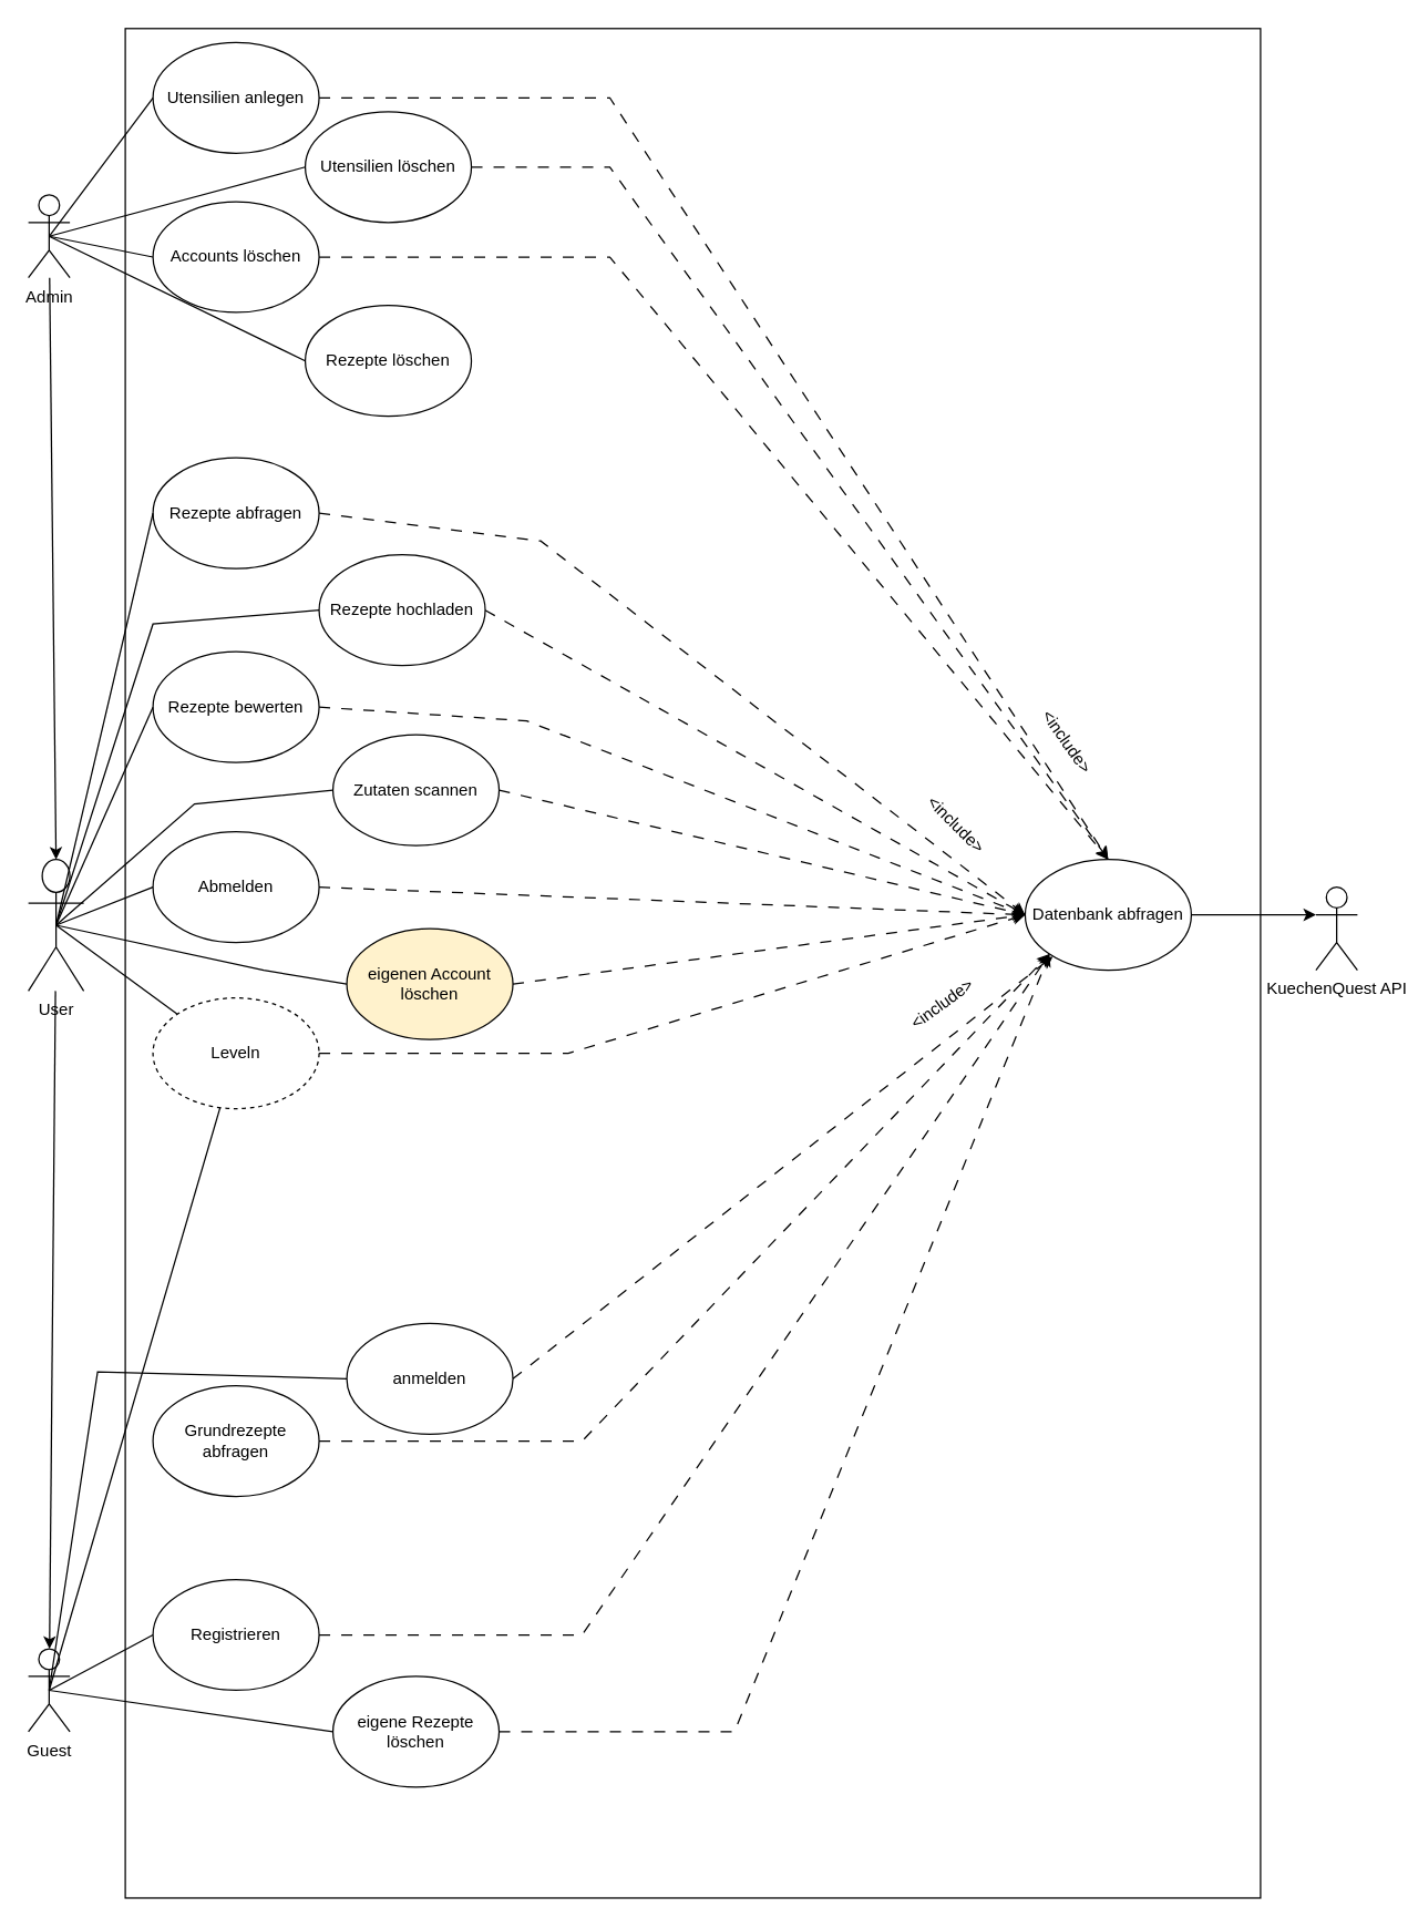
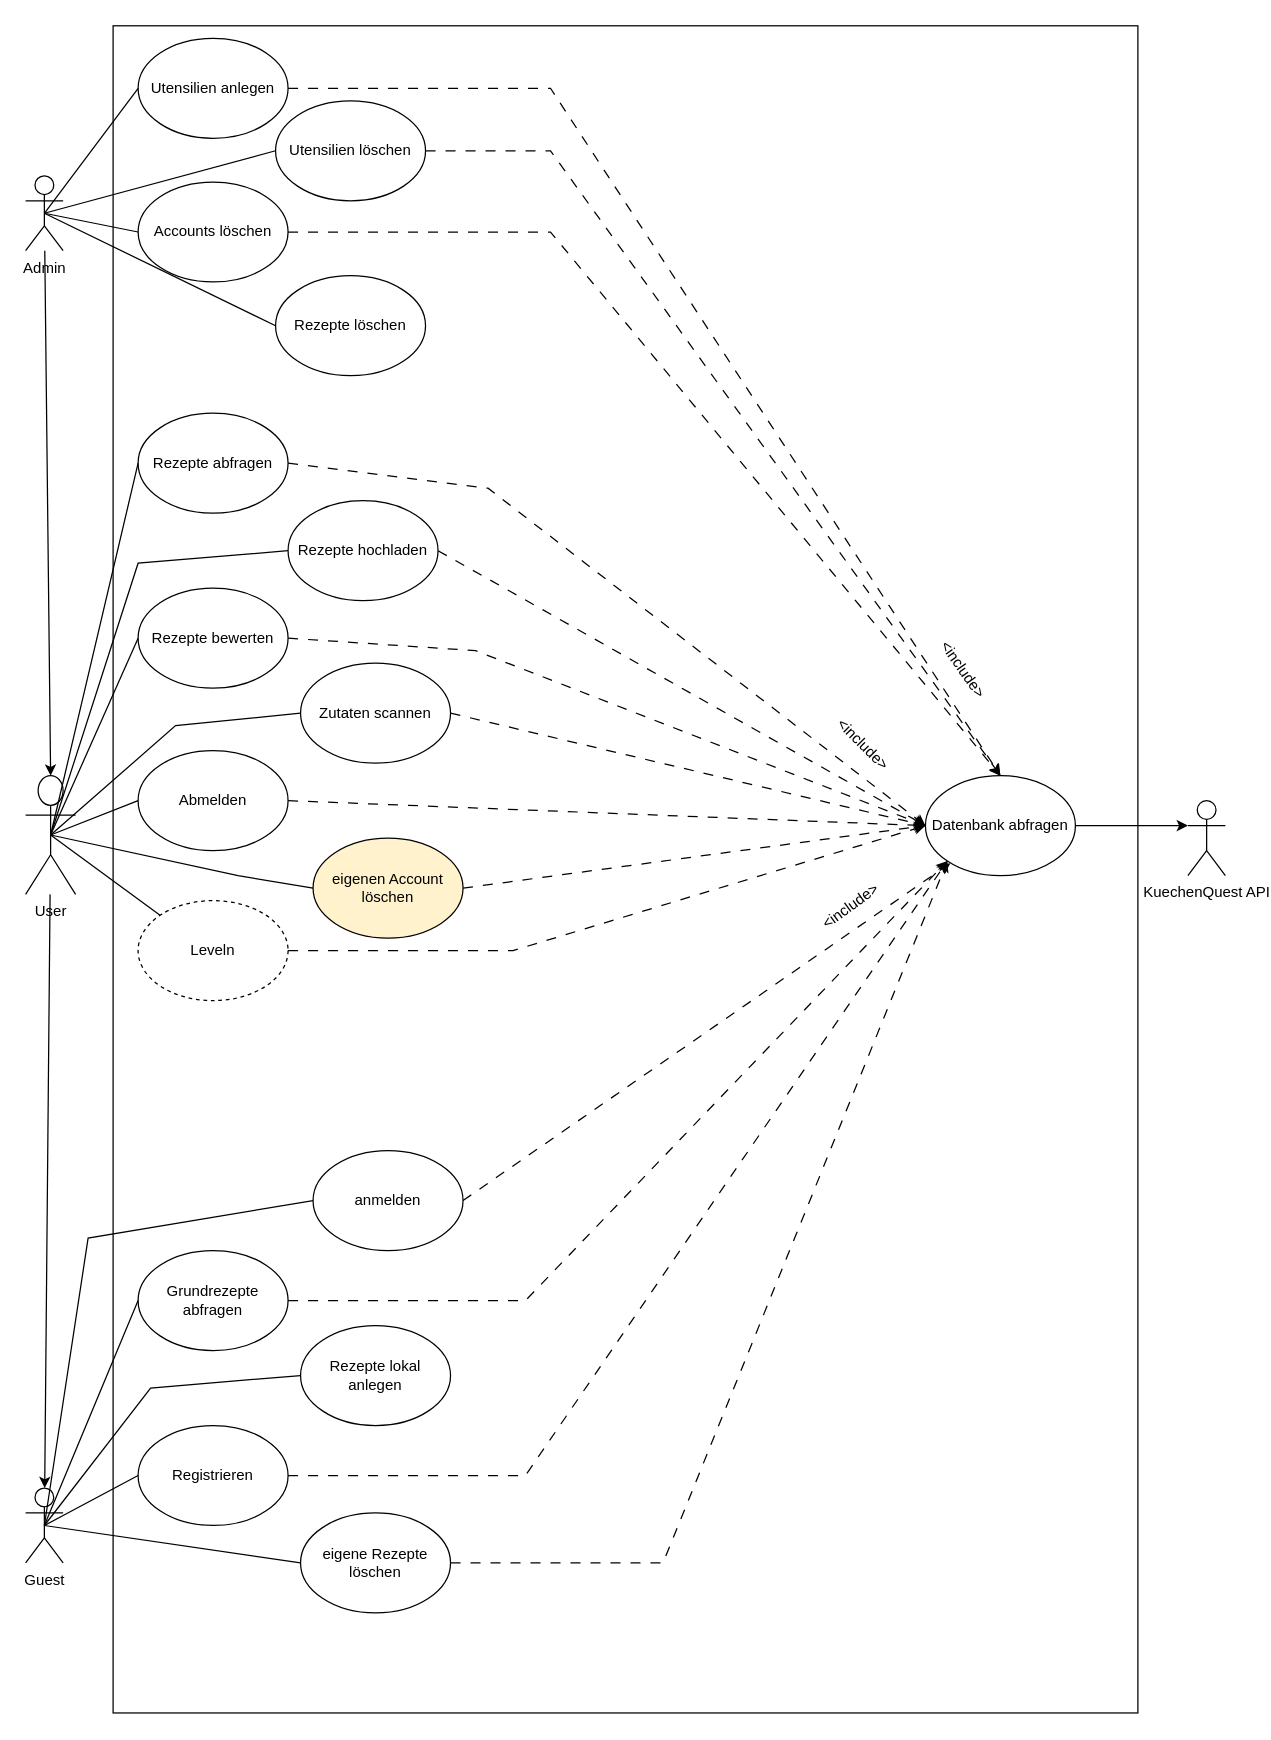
- <mxCell id="14" value="anmelden" style="ellipse;whiteSpace=wrap;html=1;" parent="1" vertex="1"><mxGeometry x="250" y="955" width="120" height="80" as="geometry" /></mxCell>
+ <mxCell id="14" value="anmelden" style="ellipse;whiteSpace=wrap;html=1;" parent="1" vertex="1"><mxGeometry x="250" y="920" width="120" height="80" as="geometry" /></mxCell>
- <mxCell id="36" value="" style="endArrow=none;html=1;rounded=0;exitX=0.5;exitY=0.5;exitDx=0;exitDy=0;exitPerimeter=0;endFill=0;" edge="1" parent="1" source="4" target="12"><mxGeometry width="50" height="50" relative="1" as="geometry"><mxPoint x="-30" y="1370" as="sourcePoint" /><mxPoint x="20" y="1320" as="targetPoint" /></mxGeometry></mxCell>
+ <mxCell id="36" value="" style="endArrow=none;html=1;rounded=0;entryX=0;entryY=0.5;entryDx=0;entryDy=0;exitX=0.5;exitY=0.5;exitDx=0;exitDy=0;exitPerimeter=0;endFill=0;" edge="1" parent="1" source="4" target="8"><mxGeometry width="50" height="50" relative="1" as="geometry"><mxPoint x="-30" y="1370" as="sourcePoint" /><mxPoint x="20" y="1320" as="targetPoint" /></mxGeometry></mxCell>
+ <mxCell id="9" value="Rezepte lokal anlegen" style="ellipse;whiteSpace=wrap;html=1;" parent="1" vertex="1"><mxGeometry x="240" y="1060" width="120" height="80" as="geometry" /></mxCell>
+ <mxCell id="37" value="" style="endArrow=none;html=1;rounded=0;entryX=0;entryY=0.5;entryDx=0;entryDy=0;exitX=0.5;exitY=0.5;exitDx=0;exitDy=0;exitPerimeter=0;endFill=0;" edge="1" parent="1" source="4" target="9"><mxGeometry width="50" height="50" relative="1" as="geometry"><mxPoint x="-30" y="1360" as="sourcePoint" /><mxPoint x="20" y="1310" as="targetPoint" /><Array as="points"><mxPoint x="120" y="1110" /></Array></mxGeometry></mxCell>
